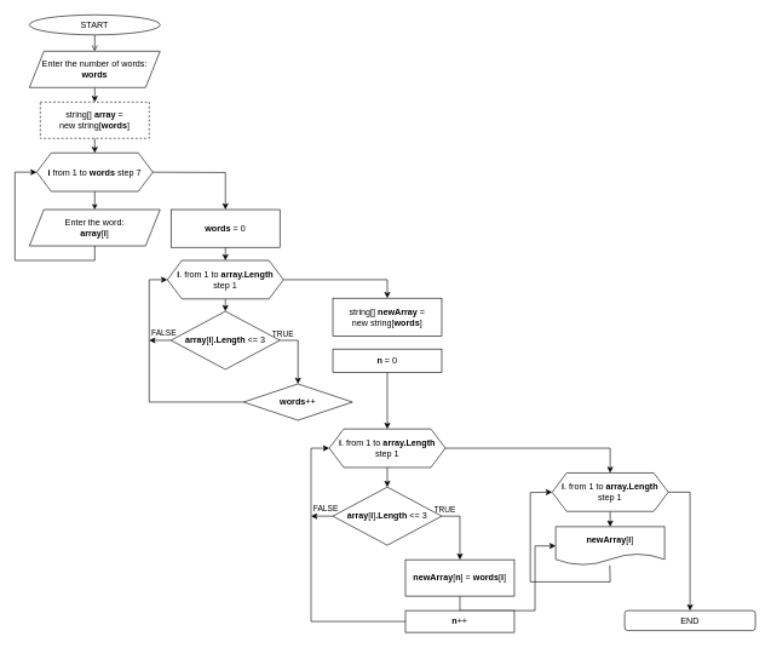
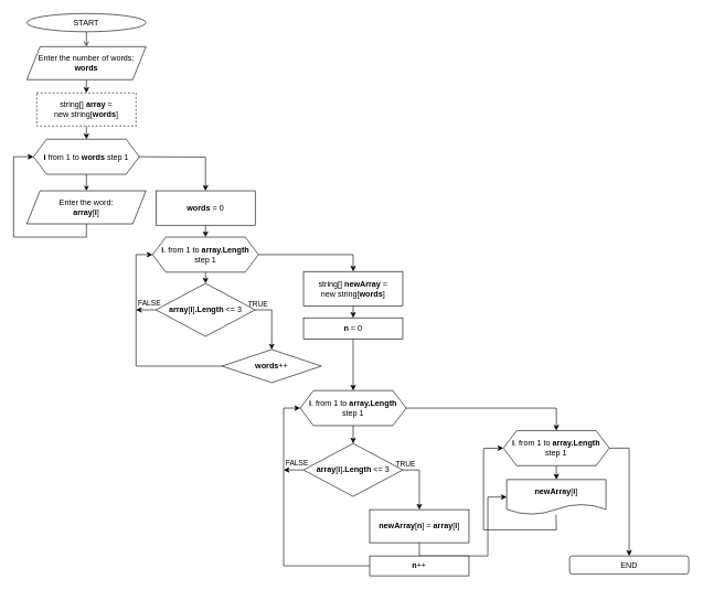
- <mxCell id="10" value="&lt;b&gt;i&lt;/b&gt; from 1 to &lt;b&gt;words&lt;/b&gt; step 7" style="shape=hexagon;perimeter=hexagonPerimeter2;whiteSpace=wrap;html=1;fixedSize=1;" vertex="1" parent="1"><mxGeometry x="50" y="210" width="160" height="53" as="geometry" /></mxCell>
+ <mxCell id="10" value="&lt;b&gt;i&lt;/b&gt; from 1 to &lt;b&gt;words&lt;/b&gt; step 1" style="shape=hexagon;perimeter=hexagonPerimeter2;whiteSpace=wrap;html=1;fixedSize=1;" vertex="1" parent="1"><mxGeometry x="50" y="210" width="160" height="53" as="geometry" /></mxCell>
+ <mxCell id="24" style="edgeStyle=orthogonalEdgeStyle;rounded=0;orthogonalLoop=1;jettySize=auto;html=1;exitX=0.5;exitY=1;exitDx=0;exitDy=0;entryX=0.5;entryY=0;entryDx=0;entryDy=0;" edge="1" parent="1" source="25" target="27"><mxGeometry relative="1" as="geometry" /></mxCell>
- <mxCell id="29" value="&lt;b&gt;newArray&lt;/b&gt;[&lt;b&gt;n&lt;/b&gt;]&lt;b&gt; &lt;/b&gt;=&lt;b&gt; words&lt;/b&gt;[&lt;b&gt;i&lt;/b&gt;]" style="rounded=0;whiteSpace=wrap;html=1;" vertex="1" parent="1"><mxGeometry x="558" y="770" width="150" height="50" as="geometry" /></mxCell>
+ <mxCell id="29" value="&lt;b&gt;newArray&lt;/b&gt;[&lt;b&gt;n&lt;/b&gt;]&lt;b&gt; &lt;/b&gt;=&lt;b&gt; array&lt;/b&gt;[&lt;b&gt;i&lt;/b&gt;]" style="rounded=0;whiteSpace=wrap;html=1;" vertex="1" parent="1"><mxGeometry x="558" y="770" width="150" height="50" as="geometry" /></mxCell>
